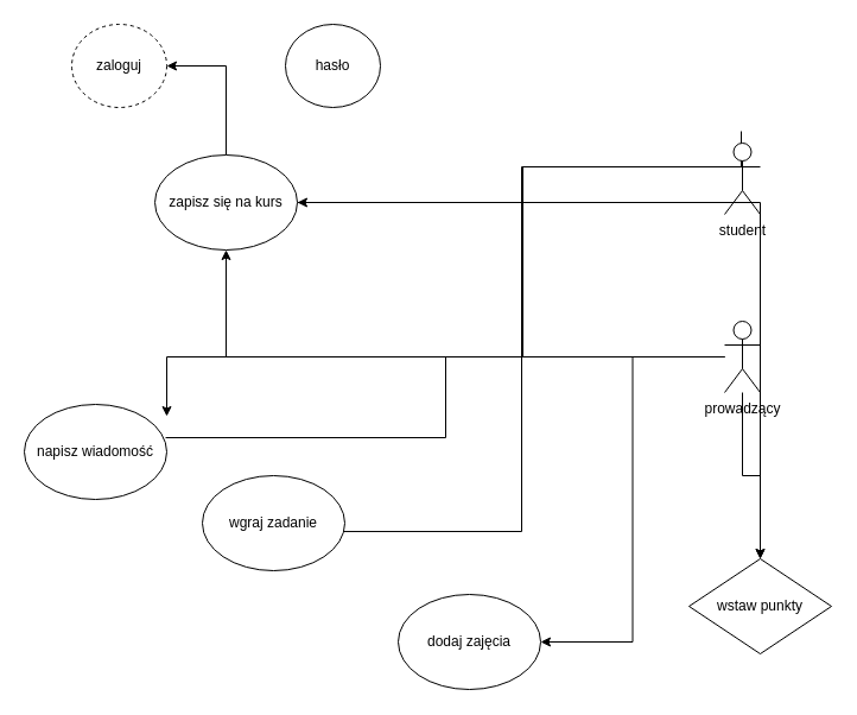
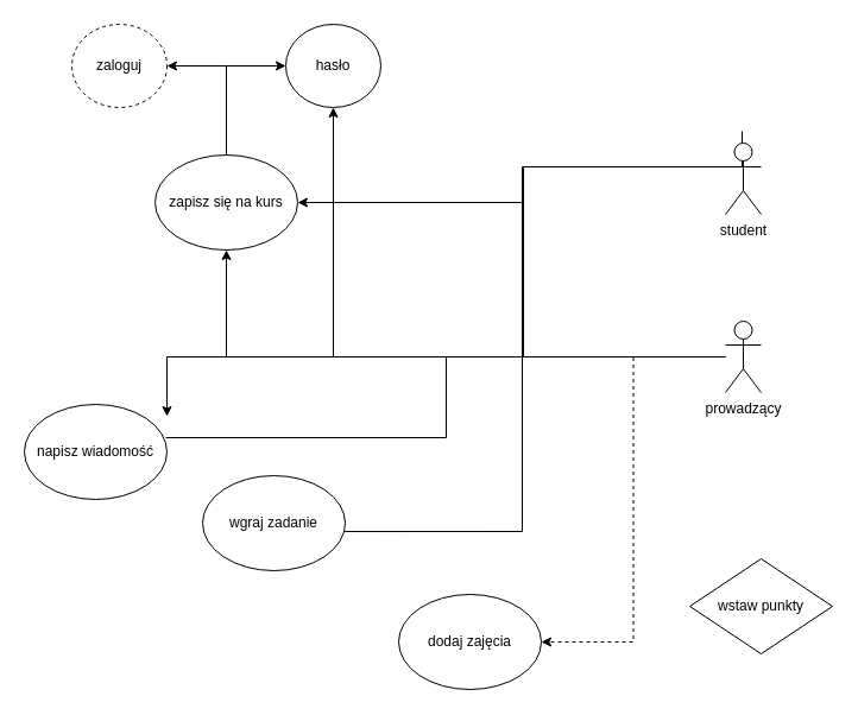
- <mxCell id="12" style="edgeStyle=orthogonalEdgeStyle;rounded=0;orthogonalLoop=1;jettySize=auto;html=1;" edge="1" parent="1" source="14" target="17"><mxGeometry relative="1" as="geometry" /></mxCell>
+ <mxCell id="12" style="edgeStyle=orthogonalEdgeStyle;rounded=0;orthogonalLoop=1;jettySize=auto;html=1;entryX=0;entryY=0.5;entryDx=0;entryDy=0;" edge="1" parent="1" source="14" target="11"><mxGeometry relative="1" as="geometry" /></mxCell>
- <mxCell id="7" style="edgeStyle=orthogonalEdgeStyle;rounded=0;orthogonalLoop=1;jettySize=auto;html=1;" edge="1" parent="1" source="9" target="17"><mxGeometry relative="1" as="geometry" /></mxCell>
+ <mxCell id="7" style="edgeStyle=orthogonalEdgeStyle;rounded=0;orthogonalLoop=1;jettySize=auto;html=1;" edge="1" parent="1" source="9" target="11"><mxGeometry relative="1" as="geometry" /></mxCell>
- <mxCell id="6" style="edgeStyle=orthogonalEdgeStyle;rounded=0;orthogonalLoop=1;jettySize=auto;html=1;entryX=1;entryY=0.5;entryDx=0;entryDy=0;" edge="1" parent="1" source="9" target="18"><mxGeometry relative="1" as="geometry" /></mxCell>
+ <mxCell id="6" style="edgeStyle=orthogonalEdgeStyle;rounded=0;orthogonalLoop=1;jettySize=auto;html=1;entryX=1;entryY=0.5;entryDx=0;entryDy=0;dashed=1;" edge="1" parent="1" source="9" target="18"><mxGeometry relative="1" as="geometry" /></mxCell>
